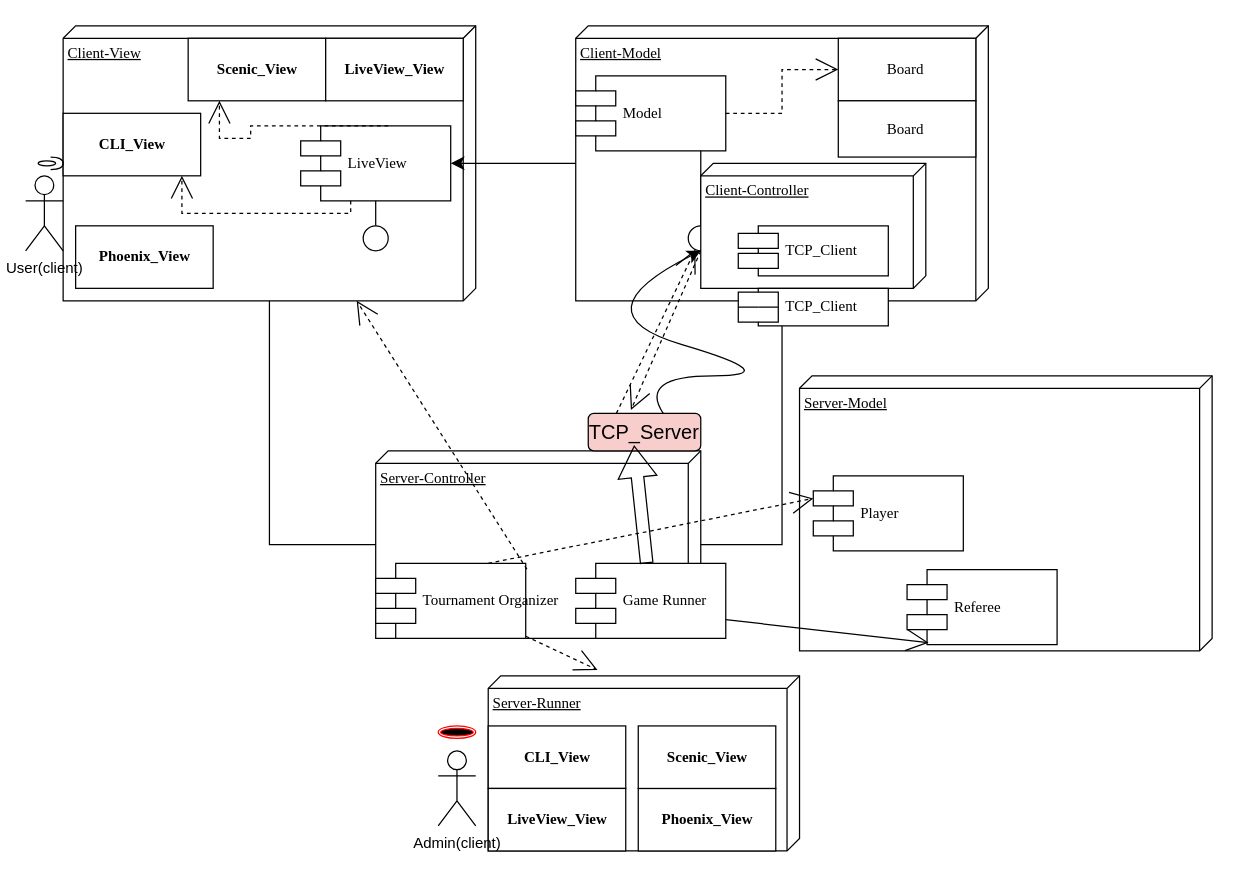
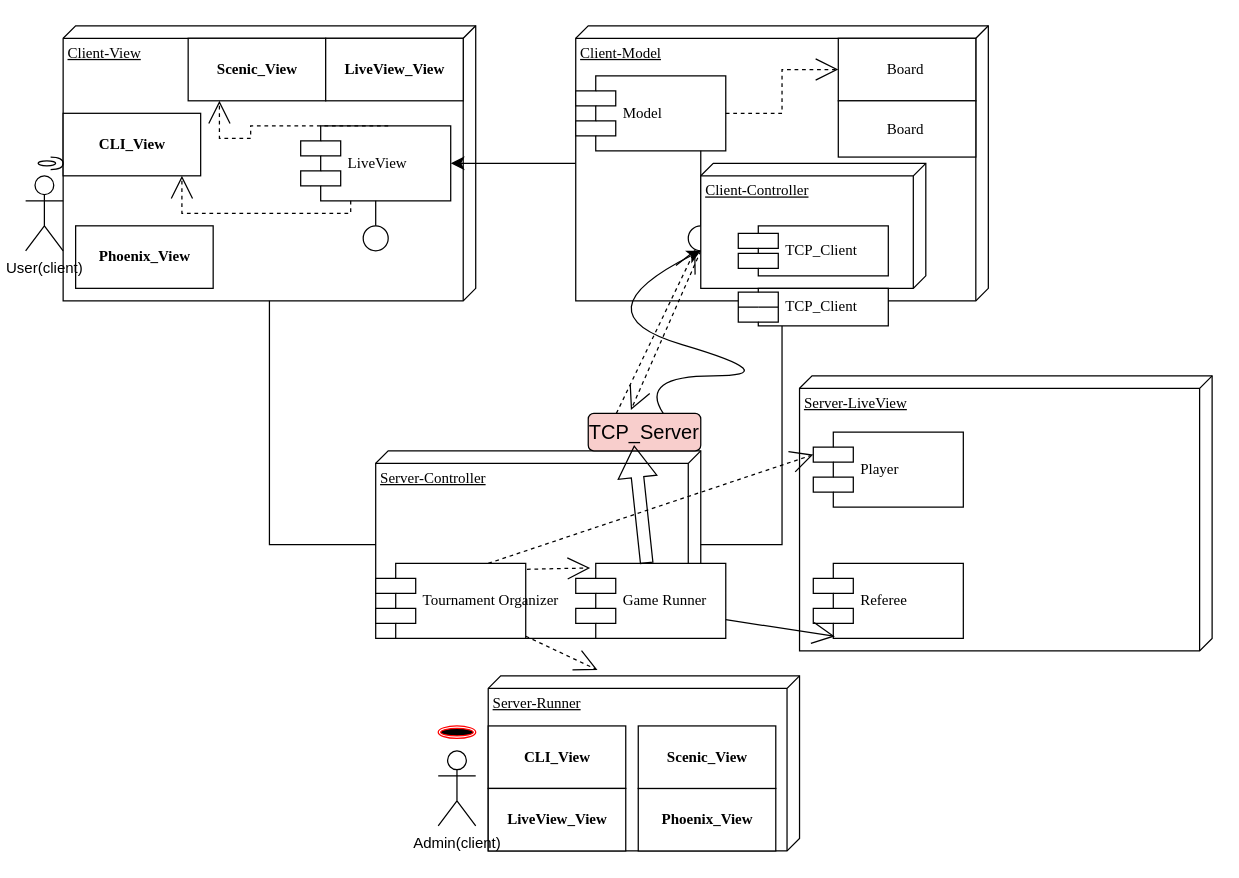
- <mxCell id="28" style="edgeStyle=none;rounded=0;html=1;dashed=1;labelBackgroundColor=none;startArrow=none;startFill=0;startSize=8;endArrow=open;endFill=0;endSize=16;fontFamily=Verdana;fontSize=12;exitX=1.008;exitY=0.078;exitDx=0;exitDy=0;exitPerimeter=0;" parent="1" source="25" target="3" edge="1"><mxGeometry relative="1" as="geometry"><mxPoint x="590" y="505" as="sourcePoint" /><mxPoint x="781" y="480" as="targetPoint" /></mxGeometry></mxCell>
+ <mxCell id="28" style="edgeStyle=none;rounded=0;html=1;dashed=1;labelBackgroundColor=none;startArrow=none;startFill=0;startSize=8;endArrow=open;endFill=0;endSize=16;fontFamily=Verdana;fontSize=12;entryX=0.096;entryY=0.061;entryDx=0;entryDy=0;entryPerimeter=0;exitX=1.008;exitY=0.078;exitDx=0;exitDy=0;exitPerimeter=0;" parent="1" source="25" target="24" edge="1"><mxGeometry relative="1" as="geometry"><mxPoint x="590" y="505" as="sourcePoint" /><mxPoint x="781" y="480" as="targetPoint" /></mxGeometry></mxCell>
- <mxCell id="2" value="Server-Model" style="verticalAlign=top;align=left;spacingTop=8;spacingLeft=2;spacingRight=12;shape=cube;size=10;direction=south;fontStyle=4;html=1;rounded=0;shadow=0;comic=0;labelBackgroundColor=none;strokeWidth=1;fontFamily=Verdana;fontSize=12" parent="1" vertex="1"><mxGeometry x="639" y="300" width="330" height="220" as="geometry" /></mxCell>
+ <mxCell id="2" value="Server-LiveView" style="verticalAlign=top;align=left;spacingTop=8;spacingLeft=2;spacingRight=12;shape=cube;size=10;direction=south;fontStyle=4;html=1;rounded=0;shadow=0;comic=0;labelBackgroundColor=none;strokeWidth=1;fontFamily=Verdana;fontSize=12" parent="1" vertex="1"><mxGeometry x="639" y="300" width="330" height="220" as="geometry" /></mxCell>
- <mxCell id="45" value="Player" style="shape=component;align=left;spacingLeft=36;rounded=0;shadow=0;comic=0;labelBackgroundColor=none;strokeWidth=1;fontFamily=Verdana;fontSize=12;html=1;" vertex="1" parent="1"><mxGeometry x="650" y="380" width="120" height="60" as="geometry" /></mxCell>
+ <mxCell id="45" value="Player" style="shape=component;align=left;spacingLeft=36;rounded=0;shadow=0;comic=0;labelBackgroundColor=none;strokeWidth=1;fontFamily=Verdana;fontSize=12;html=1;" vertex="1" parent="1"><mxGeometry x="650" y="345" width="120" height="60" as="geometry" /></mxCell>
- <mxCell id="26" value="Referee" style="shape=component;align=left;spacingLeft=36;rounded=0;shadow=0;comic=0;labelBackgroundColor=none;strokeWidth=1;fontFamily=Verdana;fontSize=12;html=1;" parent="1" vertex="1"><mxGeometry x="725" y="455" width="120" height="60" as="geometry" /></mxCell>
+ <mxCell id="26" value="Referee" style="shape=component;align=left;spacingLeft=36;rounded=0;shadow=0;comic=0;labelBackgroundColor=none;strokeWidth=1;fontFamily=Verdana;fontSize=12;html=1;" parent="1" vertex="1"><mxGeometry x="650" y="450" width="120" height="60" as="geometry" /></mxCell>
